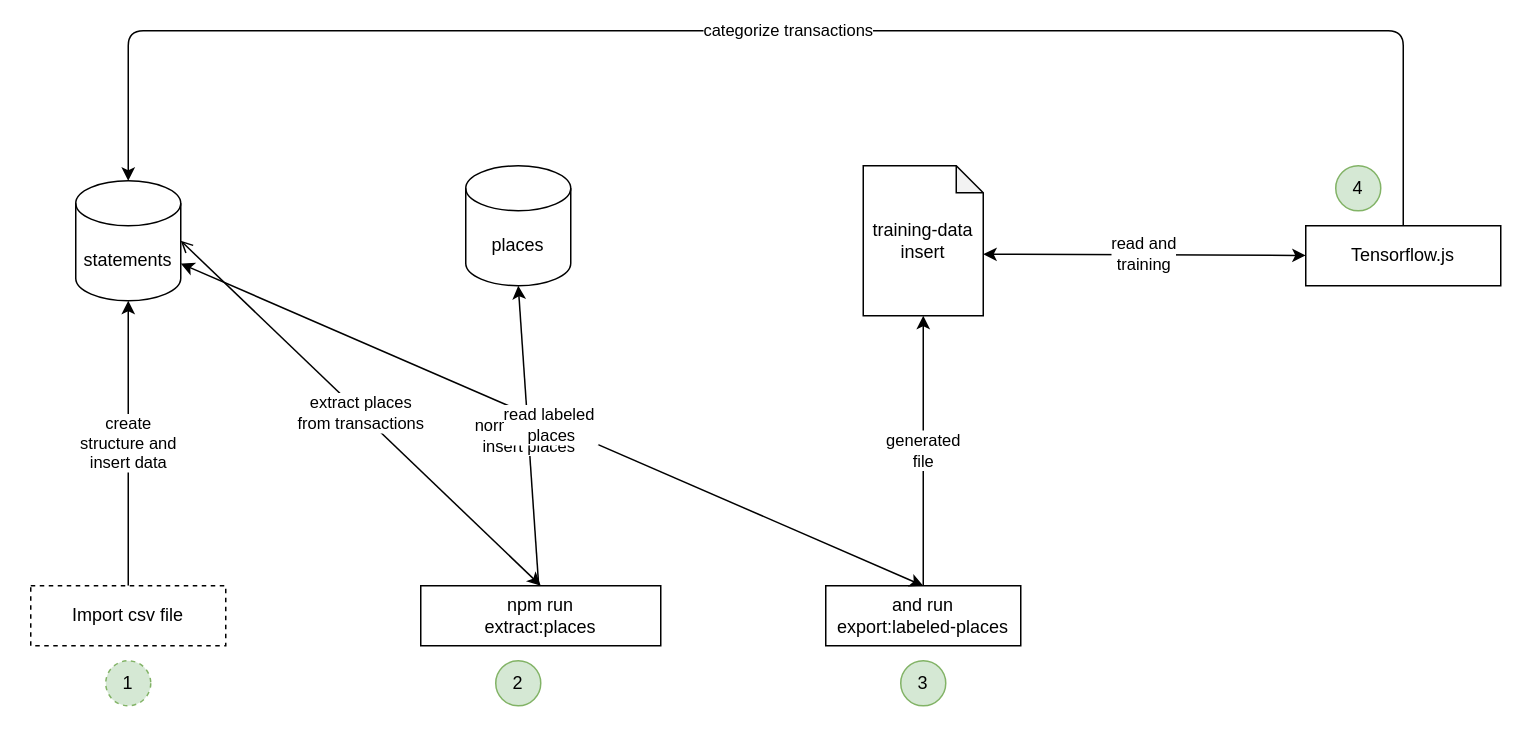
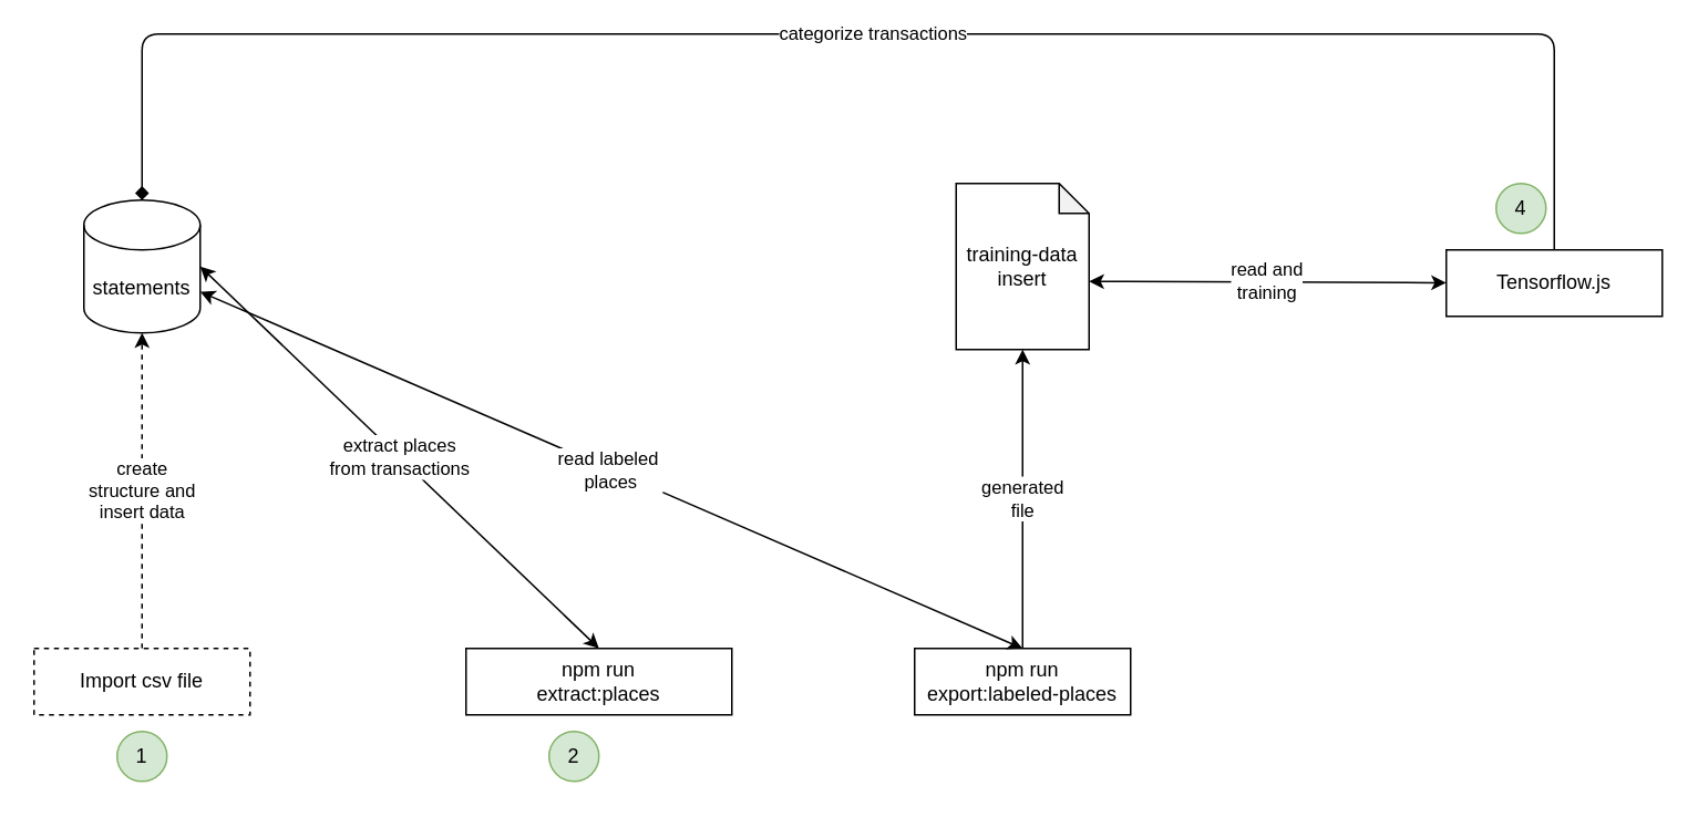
- <mxCell id="15" value="categorize transactions" style="edgeStyle=none;html=1;entryX=0.5;entryY=0;entryDx=0;entryDy=0;entryPerimeter=0;" edge="1" parent="1" source="13" target="4"><mxGeometry relative="1" as="geometry"><Array as="points"><mxPoint x="935" y="20" /><mxPoint x="85" y="20" /></Array></mxGeometry></mxCell>
+ <mxCell id="15" value="categorize transactions" style="edgeStyle=none;html=1;entryX=0.5;entryY=0;entryDx=0;entryDy=0;entryPerimeter=0;endArrow=diamond;" edge="1" parent="1" source="13" target="4"><mxGeometry relative="1" as="geometry"><Array as="points"><mxPoint x="935" y="20" /><mxPoint x="85" y="20" /></Array></mxGeometry></mxCell>
- <mxCell id="19" value="4" style="ellipse;whiteSpace=wrap;html=1;aspect=fixed;fillColor=#d5e8d4;strokeColor=#82b366;" vertex="1" parent="1"><mxGeometry x="890" y="110" width="30" height="30" as="geometry" /></mxCell>
+ <mxCell id="19" value="4" style="ellipse;whiteSpace=wrap;html=1;aspect=fixed;fillColor=#d5e8d4;strokeColor=#82b366;" vertex="1" parent="1"><mxGeometry x="900" y="110" width="30" height="30" as="geometry" /></mxCell>
- <mxCell id="5" value="places" style="shape=cylinder3;whiteSpace=wrap;html=1;boundedLbl=1;backgroundOutline=1;size=15;" vertex="1" parent="1"><mxGeometry x="310" y="110" width="70" height="80" as="geometry" /></mxCell>
- <mxCell id="7" value="extract places&lt;div&gt;from transactions&lt;/div&gt;" style="edgeStyle=none;html=1;entryX=1;entryY=0.5;entryDx=0;entryDy=0;entryPerimeter=0;exitX=0.5;exitY=0;exitDx=0;exitDy=0;startArrow=classic;startFill=1;endArrow=open;" edge="1" parent="1" source="6" target="4"><mxGeometry relative="1" as="geometry" /></mxCell>
+ <mxCell id="7" value="extract places&lt;div&gt;from transactions&lt;/div&gt;" style="edgeStyle=none;html=1;entryX=1;entryY=0.5;entryDx=0;entryDy=0;entryPerimeter=0;exitX=0.5;exitY=0;exitDx=0;exitDy=0;startArrow=classic;startFill=1;" edge="1" parent="1" source="6" target="4"><mxGeometry relative="1" as="geometry" /></mxCell>
- <mxCell id="8" value="normalize and&amp;nbsp;&lt;div&gt;insert places&lt;/div&gt;" style="edgeStyle=none;html=1;entryX=0.5;entryY=1;entryDx=0;entryDy=0;entryPerimeter=0;" edge="1" parent="1" source="6" target="5"><mxGeometry relative="1" as="geometry" /></mxCell>
- <mxCell id="2" value="&lt;div&gt;create&lt;/div&gt;structure and&lt;div&gt;insert data&lt;/div&gt;" style="edgeStyle=none;html=1;" edge="1" parent="1" source="3" target="4"><mxGeometry relative="1" as="geometry" /></mxCell>
+ <mxCell id="2" value="&lt;div&gt;create&lt;/div&gt;structure and&lt;div&gt;insert data&lt;/div&gt;" style="edgeStyle=none;html=1;dashed=1;" edge="1" parent="1" source="3" target="4"><mxGeometry relative="1" as="geometry" /></mxCell>
- <mxCell id="9" value="and run&lt;div&gt;export:labeled-places&lt;/div&gt;" style="rounded=0;whiteSpace=wrap;html=1;" vertex="1" parent="1"><mxGeometry x="550" y="390" width="130" height="40" as="geometry" /></mxCell>
+ <mxCell id="9" value="npm run&lt;div&gt;export:labeled-places&lt;/div&gt;" style="rounded=0;whiteSpace=wrap;html=1;" vertex="1" parent="1"><mxGeometry x="550" y="390" width="130" height="40" as="geometry" /></mxCell>
- <mxCell id="16" value="1" style="ellipse;whiteSpace=wrap;html=1;aspect=fixed;fillColor=#d5e8d4;strokeColor=#82b366;dashed=1;" vertex="1" parent="1"><mxGeometry x="70" y="440" width="30" height="30" as="geometry" /></mxCell>
+ <mxCell id="16" value="1" style="ellipse;whiteSpace=wrap;html=1;aspect=fixed;fillColor=#d5e8d4;strokeColor=#82b366;" vertex="1" parent="1"><mxGeometry x="70" y="440" width="30" height="30" as="geometry" /></mxCell>
- <mxCell id="18" value="3" style="ellipse;whiteSpace=wrap;html=1;aspect=fixed;fillColor=#d5e8d4;strokeColor=#82b366;" vertex="1" parent="1"><mxGeometry x="600" y="440" width="30" height="30" as="geometry" /></mxCell>
